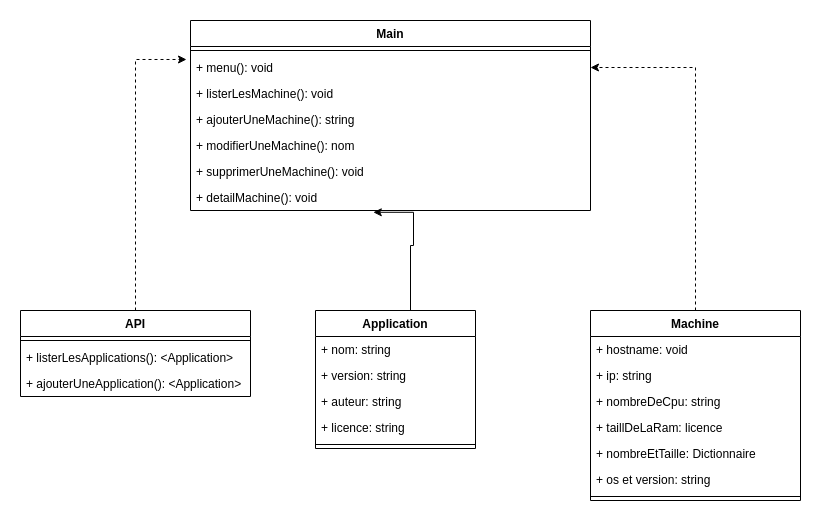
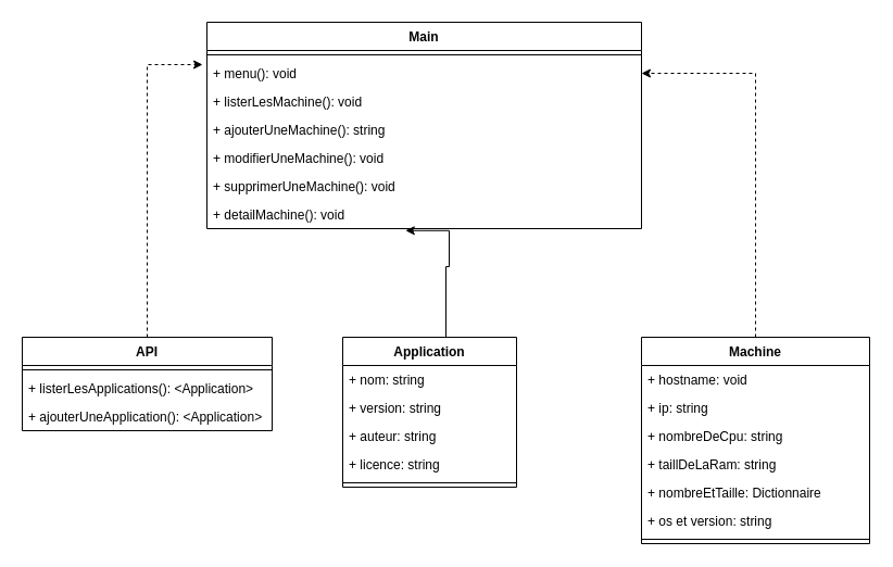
- <mxCell id="7" value="+ modifierUneMachine(): nom" style="text;strokeColor=none;fillColor=none;align=left;verticalAlign=top;spacingLeft=4;spacingRight=4;overflow=hidden;rotatable=0;points=[[0,0.5],[1,0.5]];portConstraint=eastwest;" vertex="1" parent="2"><mxGeometry y="112" width="400" height="26" as="geometry" /></mxCell>
+ <mxCell id="7" value="+ modifierUneMachine(): void" style="text;strokeColor=none;fillColor=none;align=left;verticalAlign=top;spacingLeft=4;spacingRight=4;overflow=hidden;rotatable=0;points=[[0,0.5],[1,0.5]];portConstraint=eastwest;" vertex="1" parent="2"><mxGeometry y="112" width="400" height="26" as="geometry" /></mxCell>
- <mxCell id="15" value="+ taillDeLaRam: licence" style="text;strokeColor=none;fillColor=none;align=left;verticalAlign=top;spacingLeft=4;spacingRight=4;overflow=hidden;rotatable=0;points=[[0,0.5],[1,0.5]];portConstraint=eastwest;" vertex="1" parent="11"><mxGeometry y="104" width="210" height="26" as="geometry" /></mxCell>
+ <mxCell id="15" value="+ taillDeLaRam: string" style="text;strokeColor=none;fillColor=none;align=left;verticalAlign=top;spacingLeft=4;spacingRight=4;overflow=hidden;rotatable=0;points=[[0,0.5],[1,0.5]];portConstraint=eastwest;" vertex="1" parent="11"><mxGeometry y="104" width="210" height="26" as="geometry" /></mxCell>
